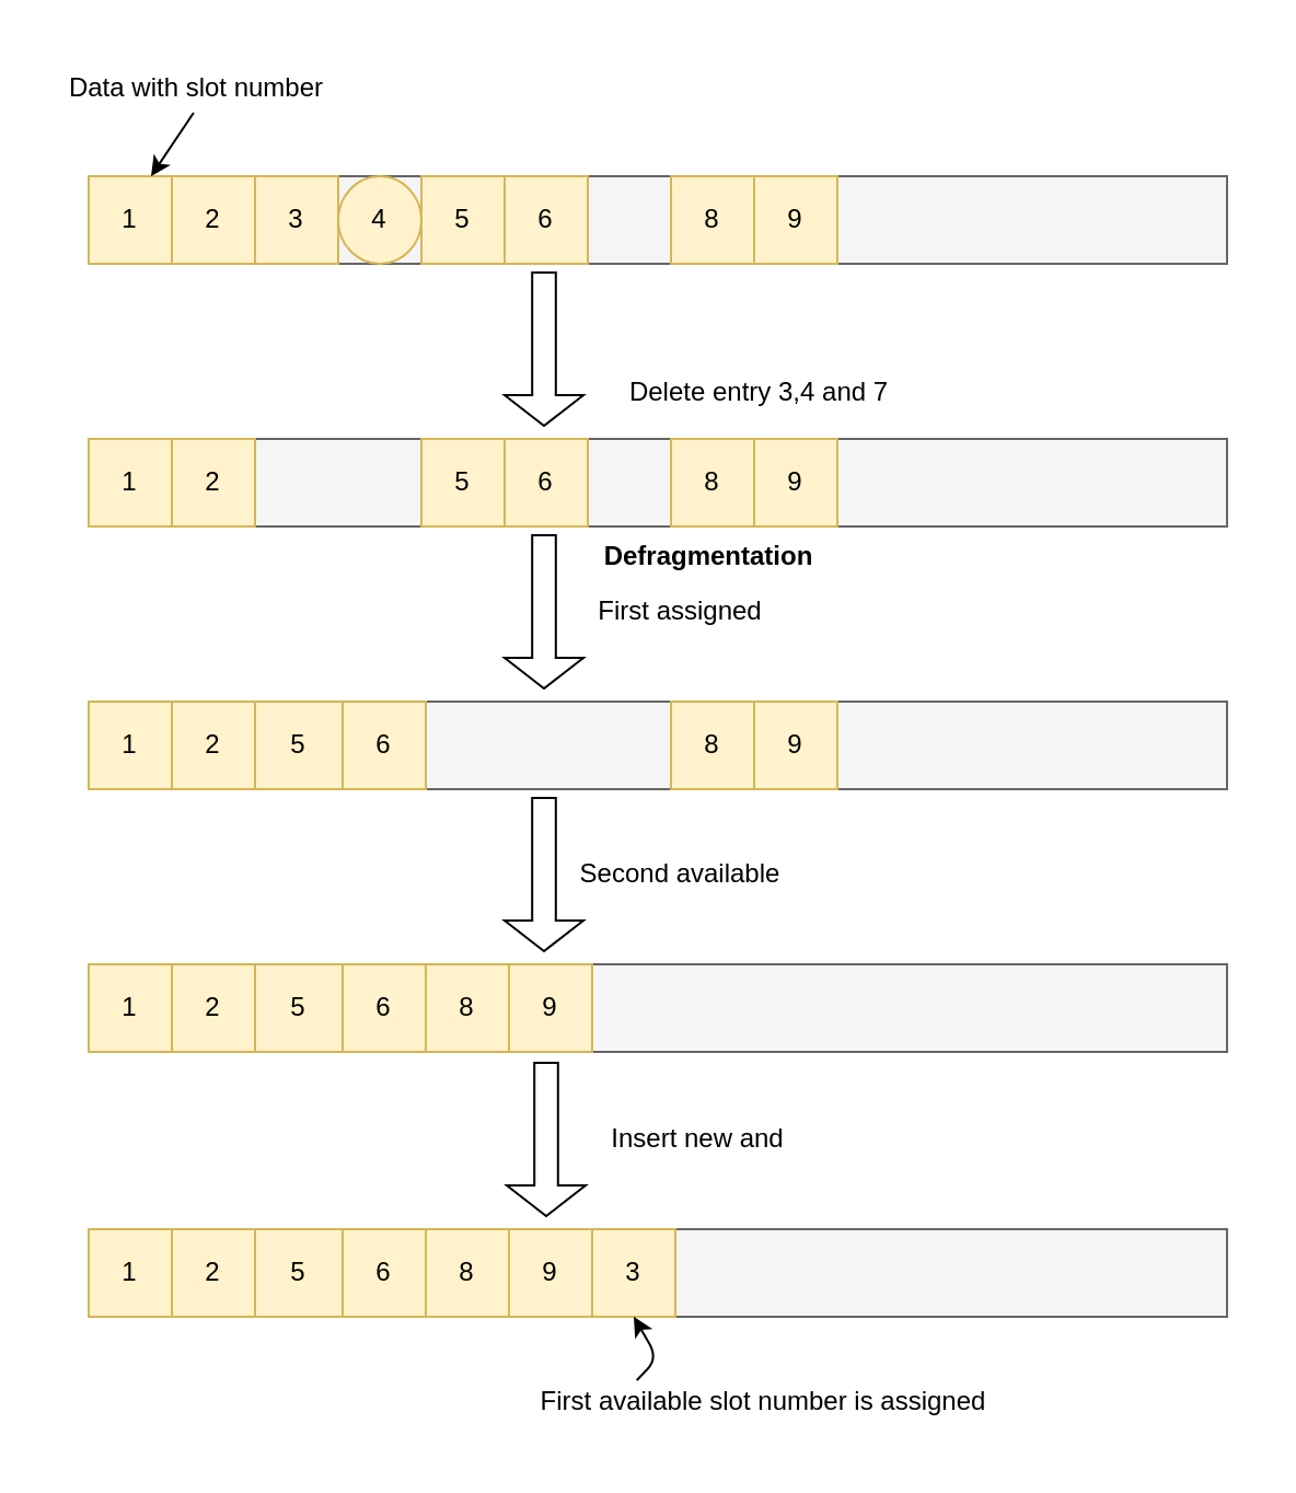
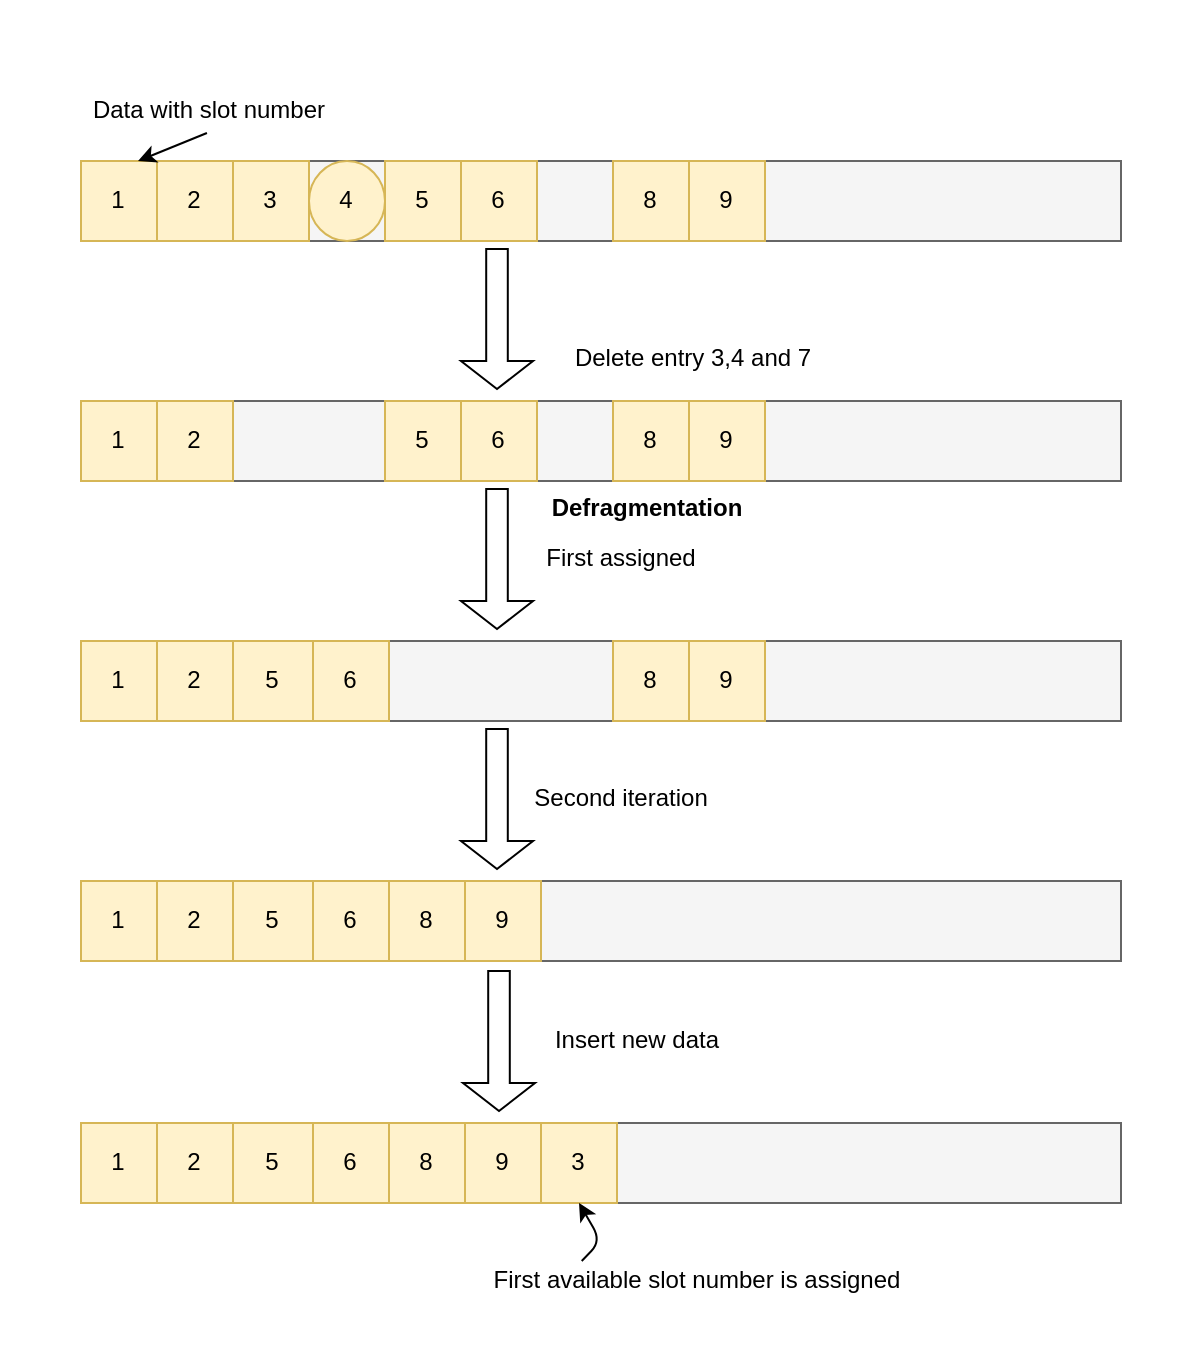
- <mxCell id="50" value="Data with slot number" style="text;html=1;align=center;verticalAlign=middle;resizable=0;points=[];autosize=1;" vertex="1" parent="1"><mxGeometry x="24" y="30" width="130" height="20" as="geometry" /></mxCell>
+ <mxCell id="50" value="Data with slot number" style="text;html=1;align=center;verticalAlign=middle;resizable=0;points=[];autosize=1;" vertex="1" parent="1"><mxGeometry x="39" y="45" width="130" height="20" as="geometry" /></mxCell>
- <mxCell id="39" value="Second available" style="text;html=1;align=center;verticalAlign=middle;resizable=0;points=[];autosize=1;" vertex="1" parent="1"><mxGeometry x="260" y="389" width="100" height="20" as="geometry" /></mxCell>
+ <mxCell id="39" value="Second iteration" style="text;html=1;align=center;verticalAlign=middle;resizable=0;points=[];autosize=1;" vertex="1" parent="1"><mxGeometry x="260" y="389" width="100" height="20" as="geometry" /></mxCell>
- <mxCell id="47" value="Insert new and" style="text;html=1;align=center;verticalAlign=middle;resizable=0;points=[];autosize=1;" vertex="1" parent="1"><mxGeometry x="268" y="510" width="100" height="20" as="geometry" /></mxCell>
+ <mxCell id="47" value="Insert new data" style="text;html=1;align=center;verticalAlign=middle;resizable=0;points=[];autosize=1;" vertex="1" parent="1"><mxGeometry x="268" y="510" width="100" height="20" as="geometry" /></mxCell>
